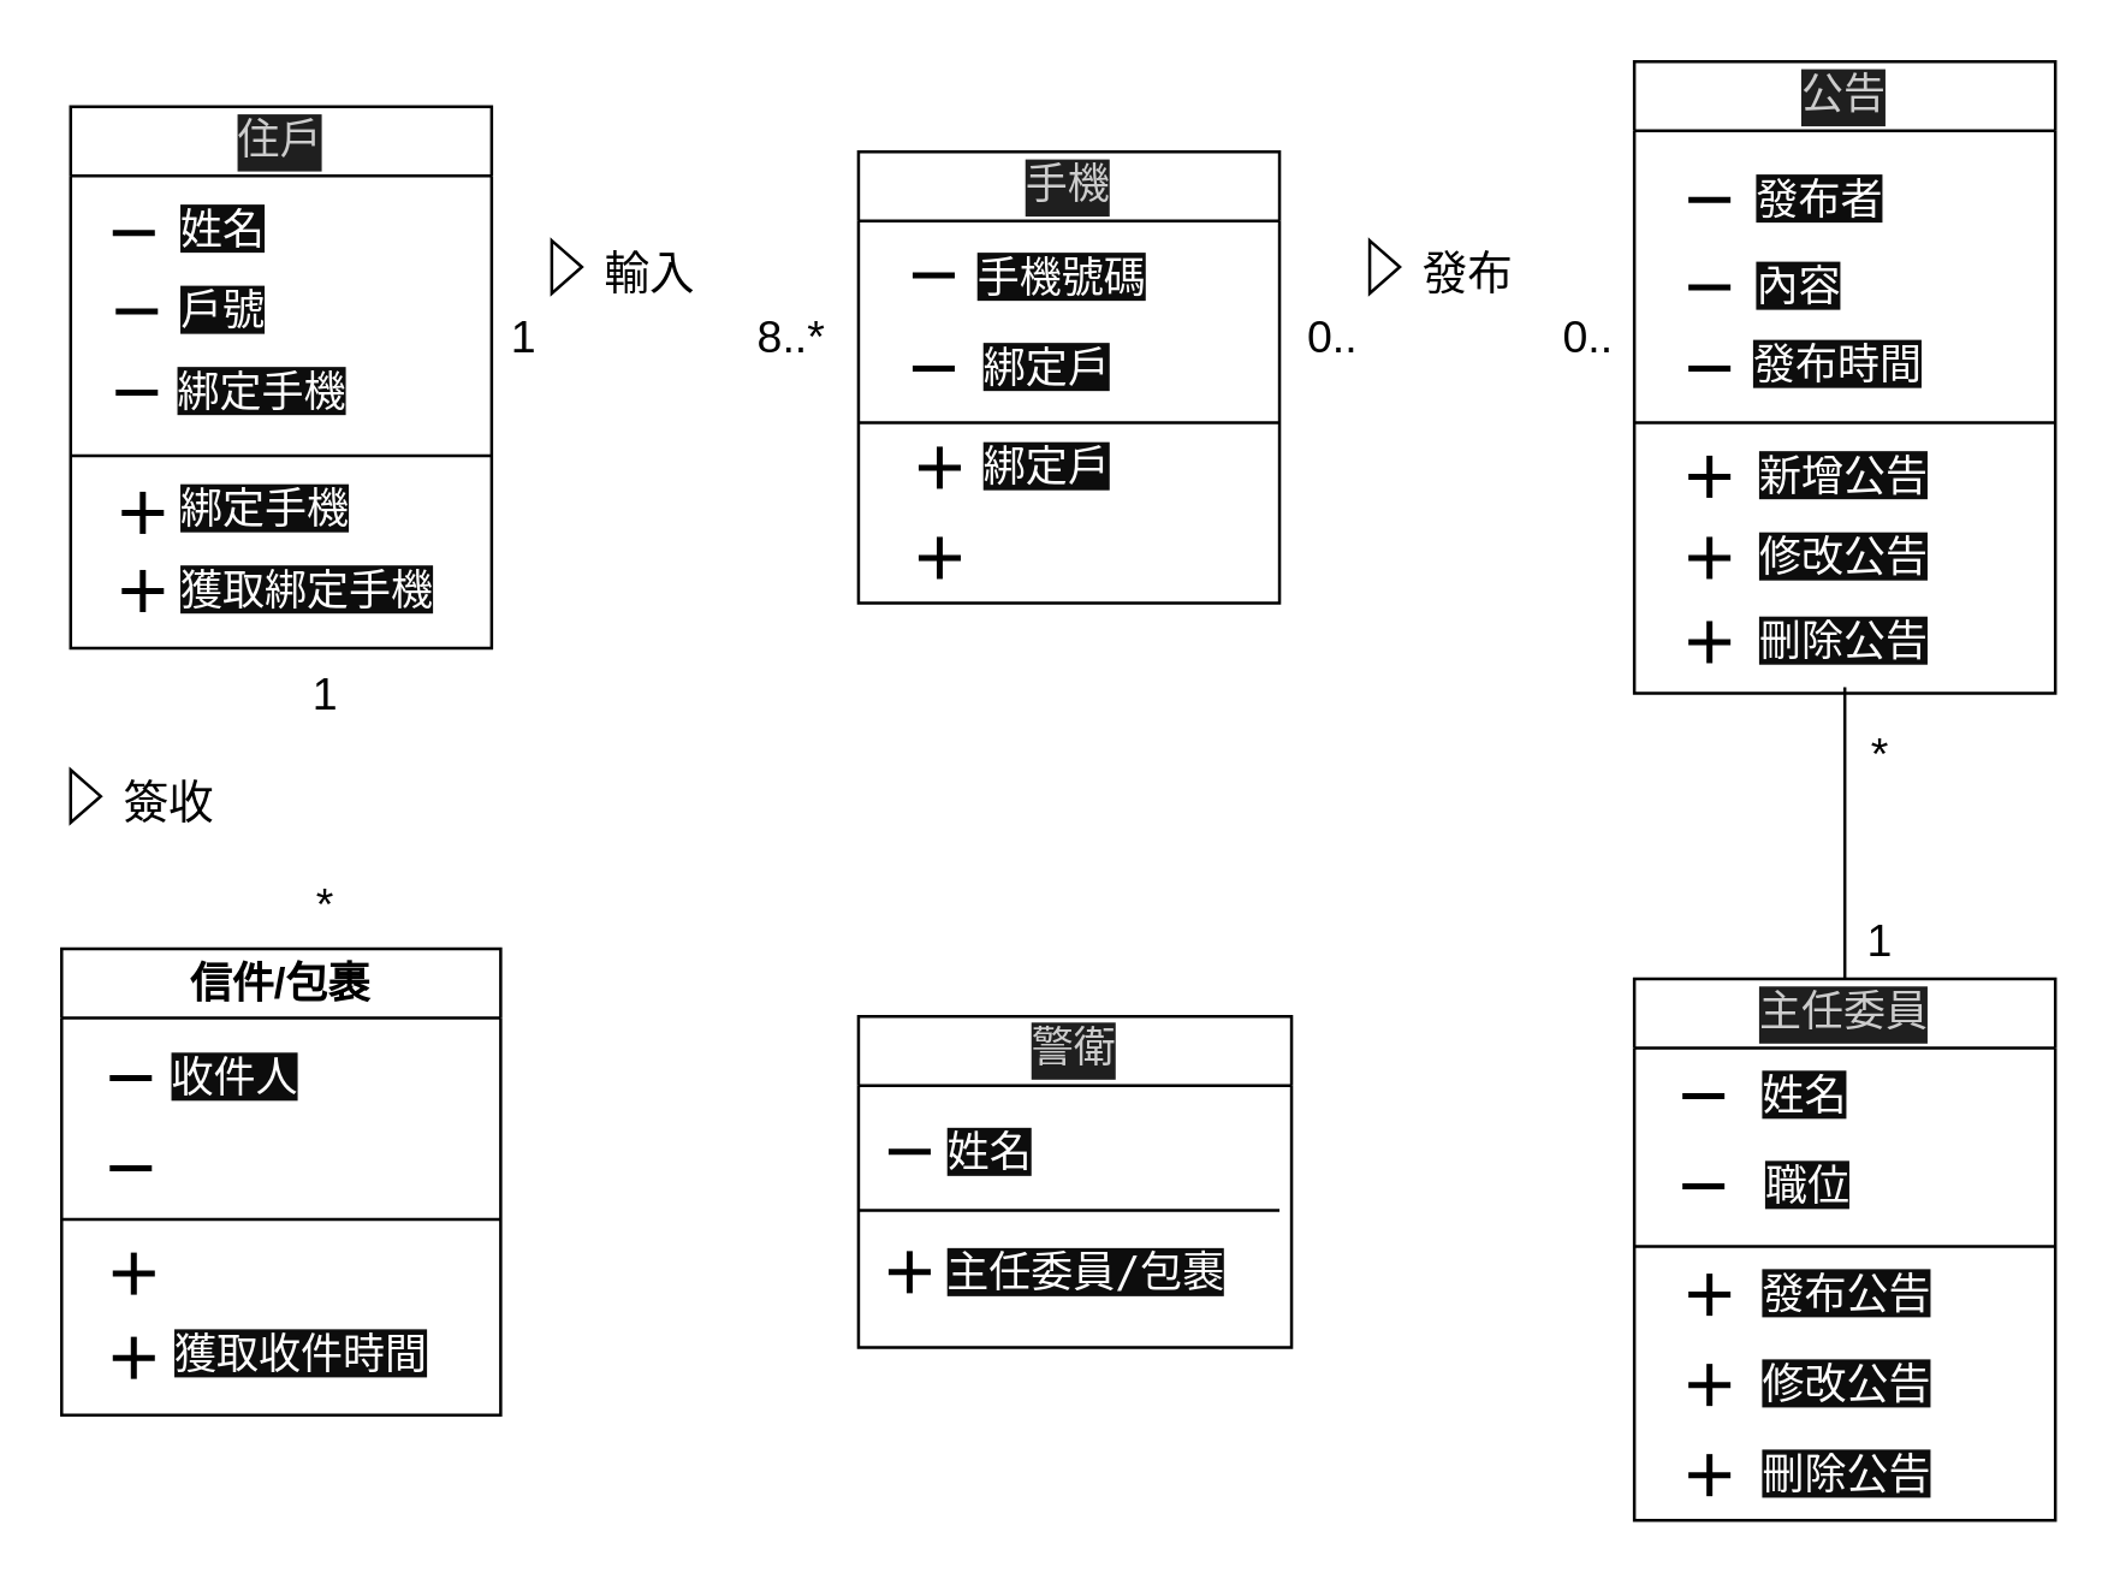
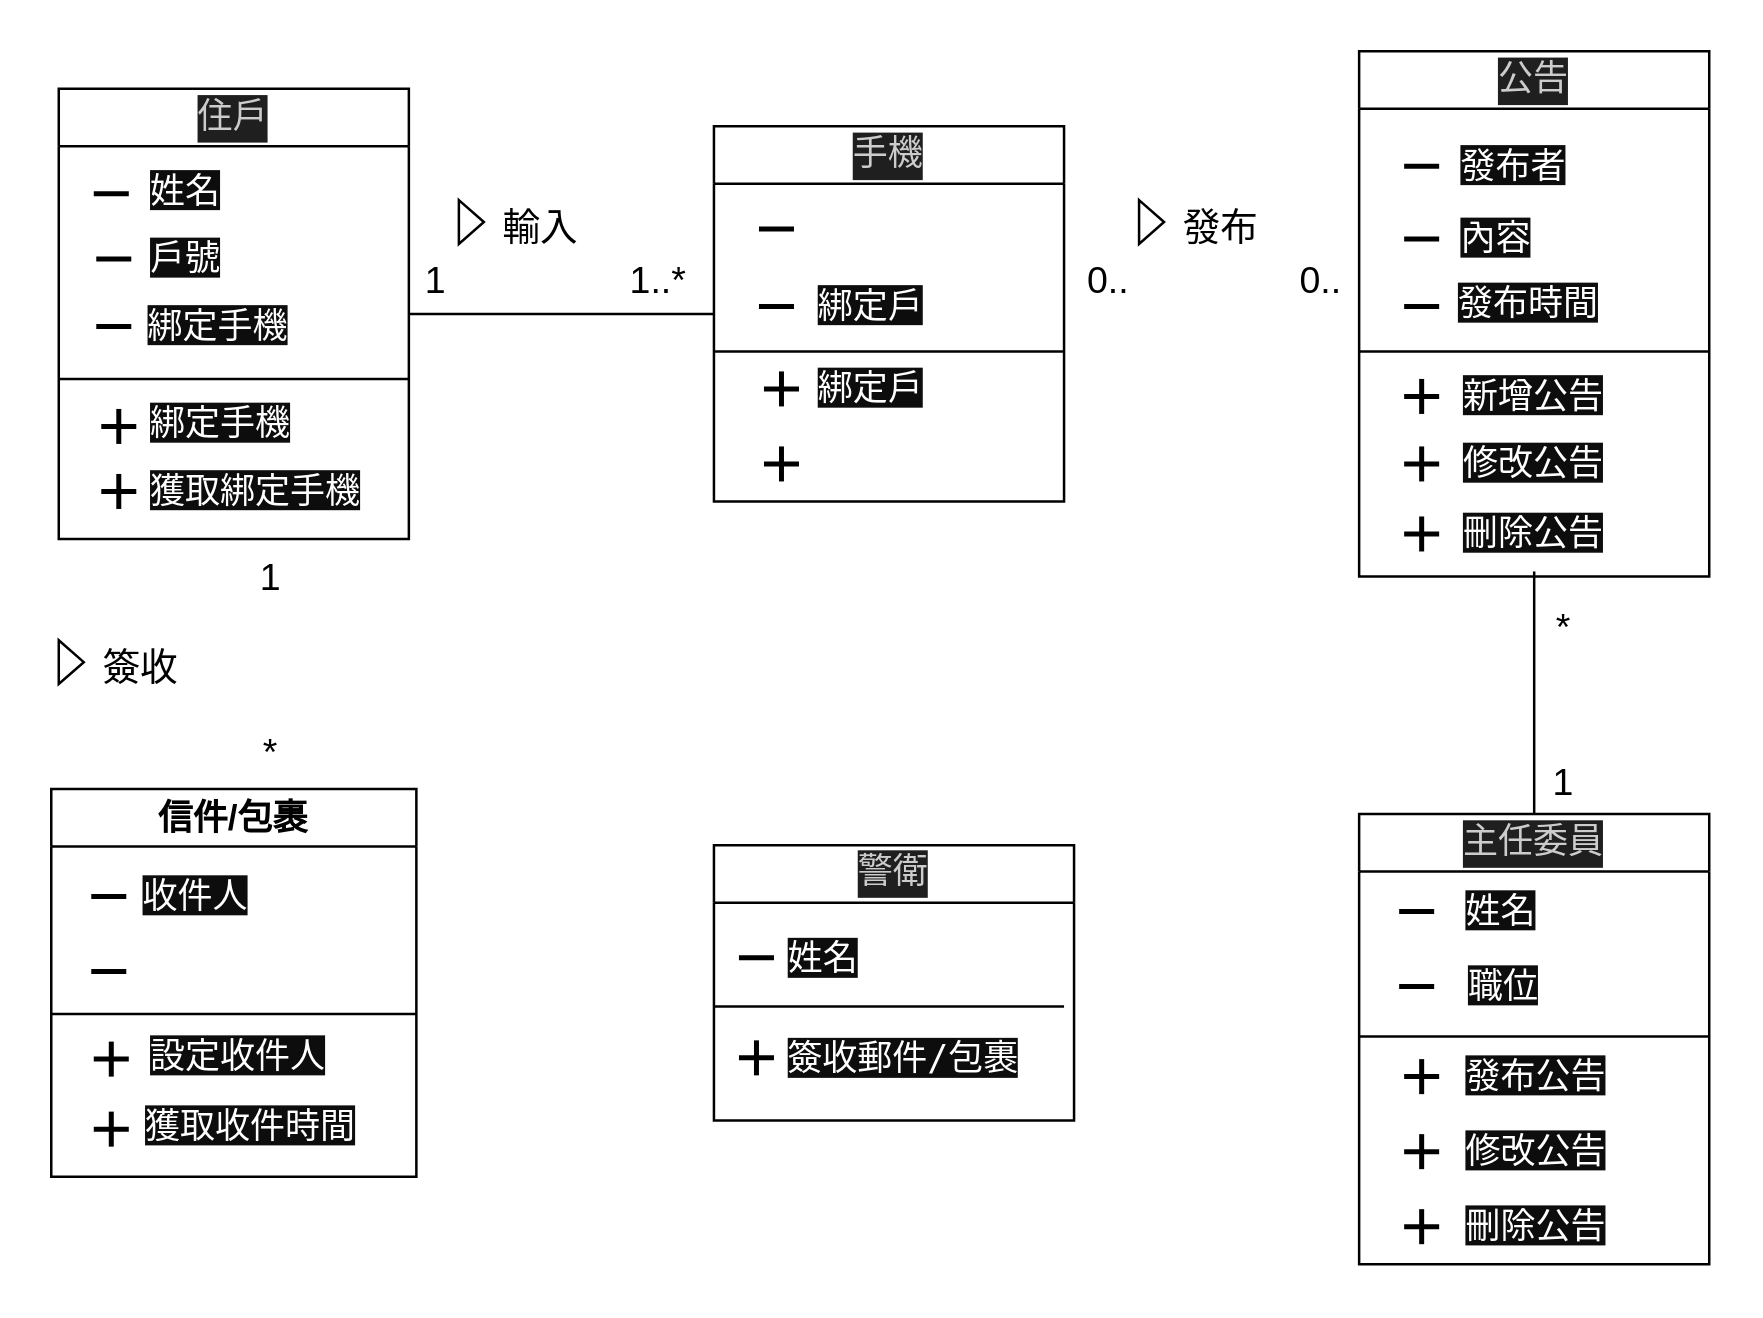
- <mxCell id="43" value="&lt;span style=&quot;color: rgb(255, 255, 255); font-family: &amp;quot;Söhne Mono&amp;quot;, Monaco, &amp;quot;Andale Mono&amp;quot;, &amp;quot;Ubuntu Mono&amp;quot;, monospace; font-size: 14px; text-align: left; background-color: rgb(13, 13, 13);&quot;&gt;手機號碼&lt;/span&gt;" style="text;strokeColor=none;align=center;fillColor=none;html=1;verticalAlign=middle;whiteSpace=wrap;rounded=0;" parent="42" vertex="1"><mxGeometry x="38" y="27" width="60" height="30" as="geometry" /></mxCell>
- <mxCell id="97" value="&lt;font style=&quot;font-size: 15px;&quot;&gt;8..*&lt;/font&gt;" style="text;strokeColor=none;align=center;fillColor=none;html=1;verticalAlign=middle;whiteSpace=wrap;rounded=0;" parent="1" vertex="1"><mxGeometry x="233" y="96" width="60" height="30" as="geometry" /></mxCell>
+ <mxCell id="97" value="&lt;font style=&quot;font-size: 15px;&quot;&gt;1..*&lt;/font&gt;" style="text;strokeColor=none;align=center;fillColor=none;html=1;verticalAlign=middle;whiteSpace=wrap;rounded=0;" parent="1" vertex="1"><mxGeometry x="233" y="96" width="60" height="30" as="geometry" /></mxCell>
+ <mxCell id="95" value="" style="endArrow=none;html=1;exitX=1;exitY=0.5;exitDx=0;exitDy=0;entryX=0;entryY=0.5;entryDx=0;entryDy=0;" parent="1" source="25" target="42" edge="1"><mxGeometry width="50" height="50" relative="1" as="geometry"><mxPoint x="333" y="305" as="sourcePoint" /><mxPoint x="383" y="255" as="targetPoint" /></mxGeometry></mxCell>
+ <mxCell id="13" value="&lt;span style=&quot;color: rgb(255, 255, 255); font-family: &amp;quot;Söhne Mono&amp;quot;, Monaco, &amp;quot;Andale Mono&amp;quot;, &amp;quot;Ubuntu Mono&amp;quot;, monospace; font-size: 14px; text-align: left; background-color: rgb(13, 13, 13);&quot;&gt;設定收件人&lt;/span&gt;" style="text;strokeColor=none;align=center;fillColor=none;html=1;verticalAlign=middle;whiteSpace=wrap;rounded=0;" parent="11" vertex="1"><mxGeometry x="35" y="93" width="80" height="27" as="geometry" /></mxCell>
- <mxCell id="4" value="&lt;div style=&quot;text-align: left;&quot;&gt;&lt;font face=&quot;Söhne Mono, Monaco, Andale Mono, Ubuntu Mono, monospace&quot; color=&quot;#ffffff&quot;&gt;&lt;span style=&quot;font-size: 14px; background-color: rgb(13, 13, 13);&quot;&gt;主任委員/包裹&lt;/span&gt;&lt;/font&gt;&lt;/div&gt;" style="text;strokeColor=none;align=center;fillColor=none;html=1;verticalAlign=middle;whiteSpace=wrap;rounded=0;" parent="2" vertex="1"><mxGeometry x="26" y="70" width="100" height="30" as="geometry" /></mxCell>
+ <mxCell id="4" value="&lt;div style=&quot;text-align: left;&quot;&gt;&lt;font face=&quot;Söhne Mono, Monaco, Andale Mono, Ubuntu Mono, monospace&quot; color=&quot;#ffffff&quot;&gt;&lt;span style=&quot;font-size: 14px; background-color: rgb(13, 13, 13);&quot;&gt;簽收郵件/包裹&lt;/span&gt;&lt;/font&gt;&lt;/div&gt;" style="text;strokeColor=none;align=center;fillColor=none;html=1;verticalAlign=middle;whiteSpace=wrap;rounded=0;" parent="2" vertex="1"><mxGeometry x="26" y="70" width="100" height="30" as="geometry" /></mxCell>
